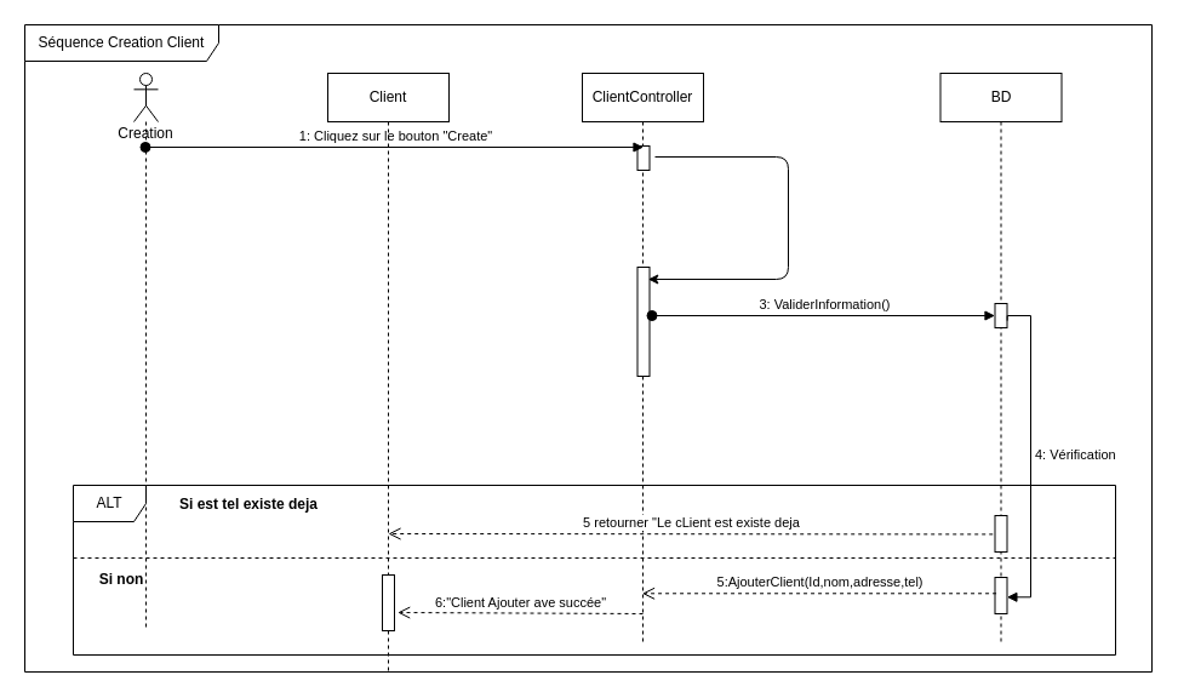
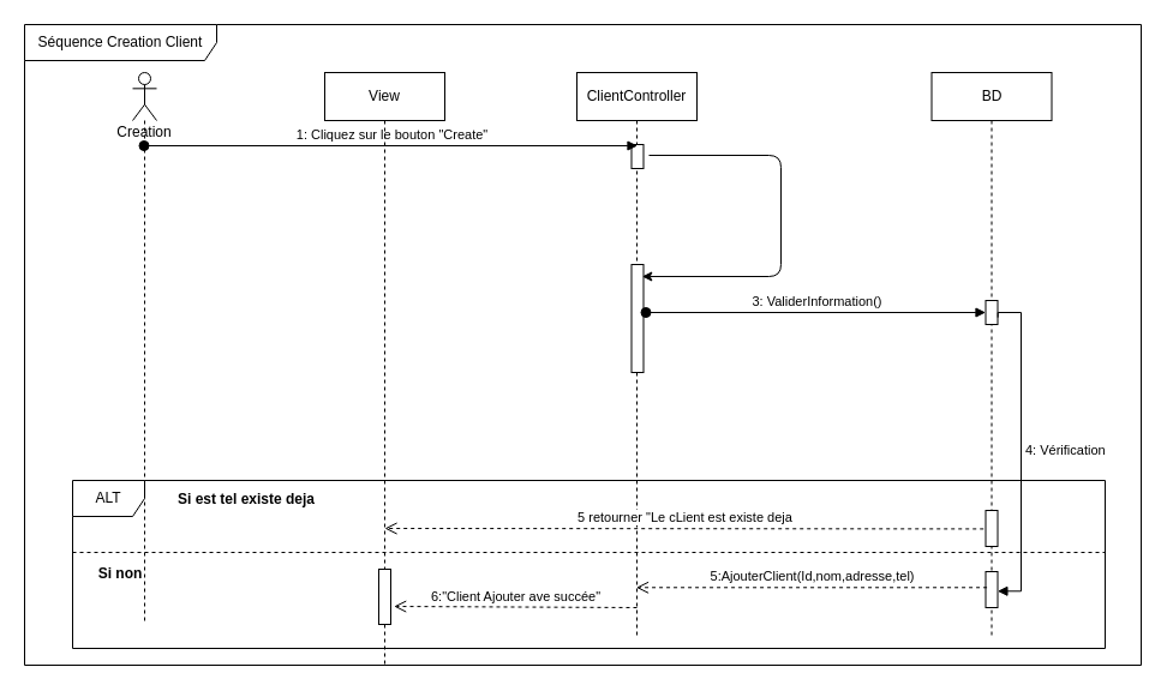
- <mxCell id="12" value="Client" style="shape=umlLifeline;perimeter=lifelinePerimeter;whiteSpace=wrap;html=1;container=1;collapsible=0;recursiveResize=0;outlineConnect=0;" parent="1" vertex="1"><mxGeometry x="270" y="60" width="100" height="494" as="geometry" /></mxCell>
+ <mxCell id="12" value="View" style="shape=umlLifeline;perimeter=lifelinePerimeter;whiteSpace=wrap;html=1;container=1;collapsible=0;recursiveResize=0;outlineConnect=0;" parent="1" vertex="1"><mxGeometry x="270" y="60" width="100" height="494" as="geometry" /></mxCell>
